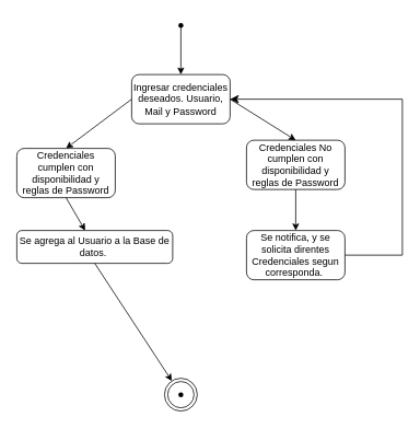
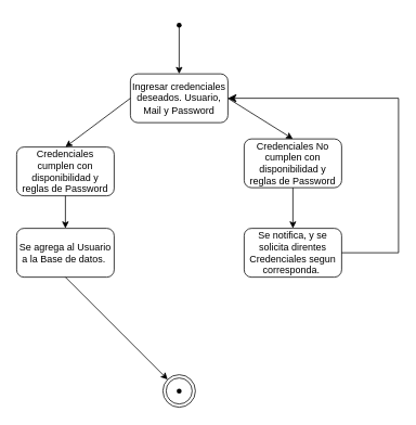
- <mxCell id="4" value="Se agrega al Usuario a la Base de datos.&amp;nbsp;" style="rounded=1;whiteSpace=wrap;html=1;" vertex="1" parent="1"><mxGeometry x="20" y="280" width="190" height="40" as="geometry" /></mxCell>
+ <mxCell id="4" value="Se agrega al Usuario a la Base de datos.&amp;nbsp;" style="rounded=1;whiteSpace=wrap;html=1;" vertex="1" parent="1"><mxGeometry x="20" y="280" width="120" height="60" as="geometry" /></mxCell>
